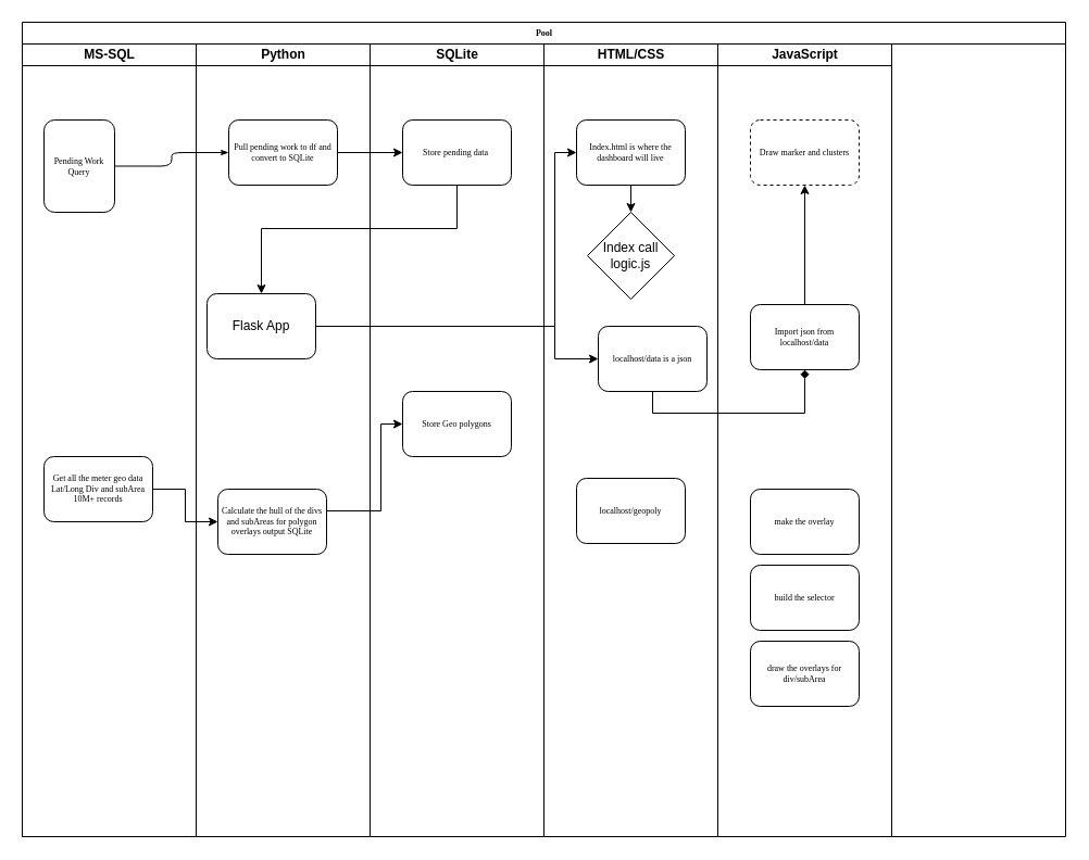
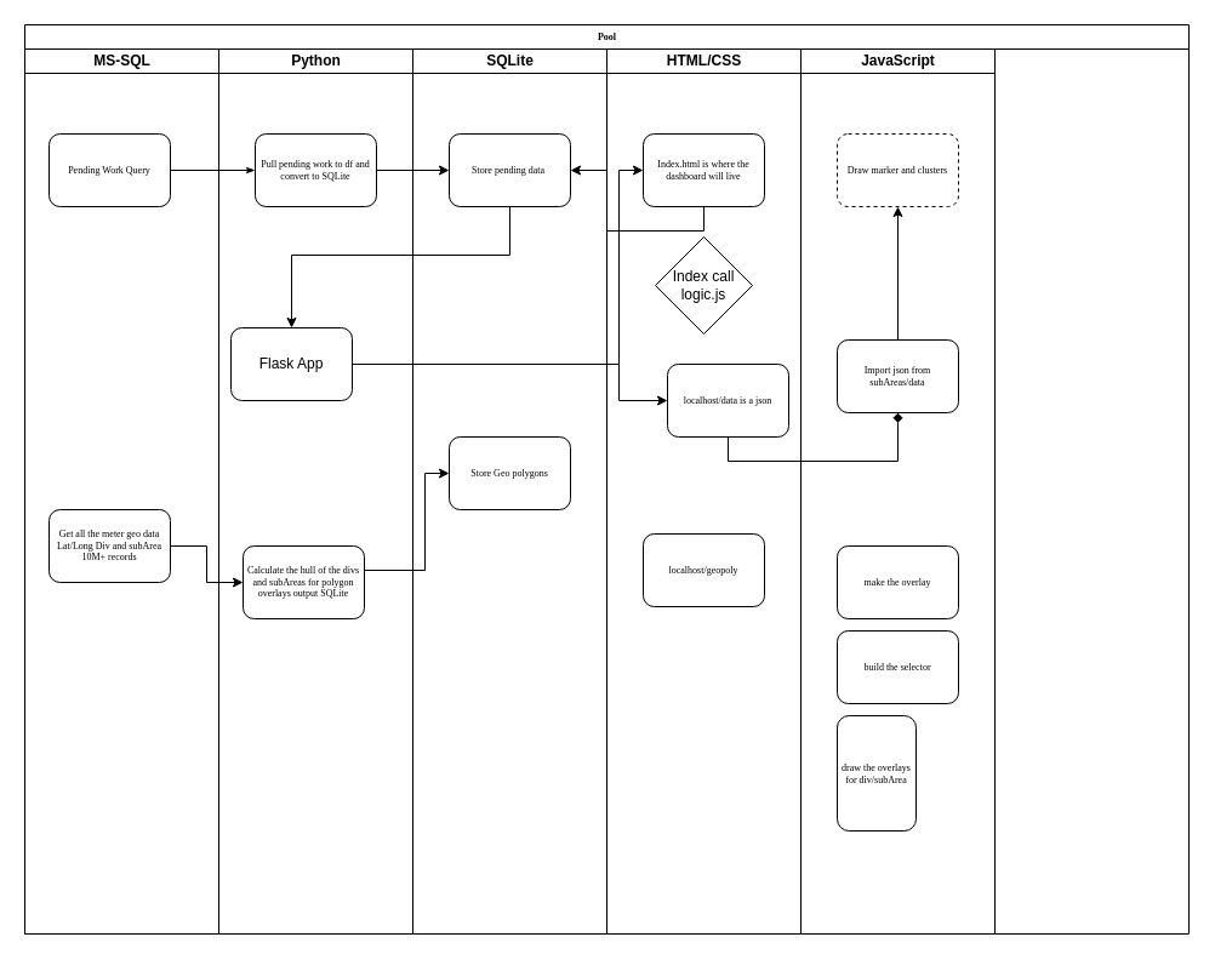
- <mxCell id="4" value="Pending Work Query" style="rounded=1;whiteSpace=wrap;html=1;shadow=0;labelBackgroundColor=none;strokeColor=#000000;strokeWidth=1;fillColor=#ffffff;fontFamily=Verdana;fontSize=8;fontColor=#000000;align=center;" parent="3" vertex="1"><mxGeometry x="20" y="70" width="65" height="85" as="geometry" /></mxCell>
+ <mxCell id="4" value="Pending Work Query" style="rounded=1;whiteSpace=wrap;html=1;shadow=0;labelBackgroundColor=none;strokeColor=#000000;strokeWidth=1;fillColor=#ffffff;fontFamily=Verdana;fontSize=8;fontColor=#000000;align=center;" parent="3" vertex="1"><mxGeometry x="20" y="70" width="100" height="60" as="geometry" /></mxCell>
- <mxCell id="15" style="edgeStyle=orthogonalEdgeStyle;rounded=0;orthogonalLoop=1;jettySize=auto;html=1;exitX=0.5;exitY=1;exitDx=0;exitDy=0;entryX=0.5;entryY=0;entryDx=0;entryDy=0;" parent="14" source="16" target="19" edge="1"><mxGeometry relative="1" as="geometry" /></mxCell>
+ <mxCell id="15" style="edgeStyle=orthogonalEdgeStyle;rounded=0;orthogonalLoop=1;jettySize=auto;html=1;exitX=0.5;exitY=1;exitDx=0;exitDy=0;" parent="14" source="16" target="12" edge="1"><mxGeometry relative="1" as="geometry" /></mxCell>
- <mxCell id="23" value="Import json from localhost/data" style="rounded=1;whiteSpace=wrap;html=1;shadow=0;labelBackgroundColor=none;strokeColor=#000000;strokeWidth=1;fillColor=#ffffff;fontFamily=Verdana;fontSize=8;fontColor=#000000;align=center;" parent="21" vertex="1"><mxGeometry x="30" y="240" width="100" height="60" as="geometry" /></mxCell>
+ <mxCell id="23" value="Import json from subAreas/data" style="rounded=1;whiteSpace=wrap;html=1;shadow=0;labelBackgroundColor=none;strokeColor=#000000;strokeWidth=1;fillColor=#ffffff;fontFamily=Verdana;fontSize=8;fontColor=#000000;align=center;" parent="21" vertex="1"><mxGeometry x="30" y="240" width="100" height="60" as="geometry" /></mxCell>
- <mxCell id="24" value="draw the overlays for div/subArea" style="rounded=1;whiteSpace=wrap;html=1;shadow=0;labelBackgroundColor=none;strokeColor=#000000;strokeWidth=1;fillColor=#ffffff;fontFamily=Verdana;fontSize=8;fontColor=#000000;align=center;" parent="21" vertex="1"><mxGeometry x="30" y="550" width="100" height="60" as="geometry" /></mxCell>
+ <mxCell id="24" value="draw the overlays for div/subArea" style="rounded=1;whiteSpace=wrap;html=1;shadow=0;labelBackgroundColor=none;strokeColor=#000000;strokeWidth=1;fillColor=#ffffff;fontFamily=Verdana;fontSize=8;fontColor=#000000;align=center;" parent="21" vertex="1"><mxGeometry x="30" y="550" width="65" height="95" as="geometry" /></mxCell>
